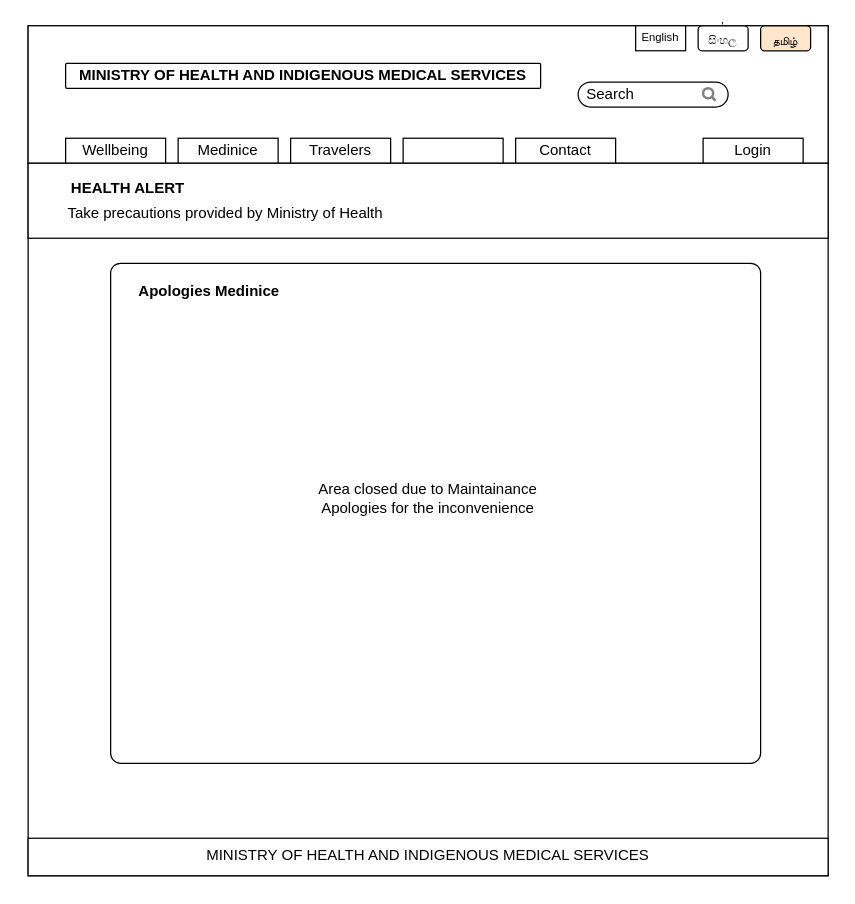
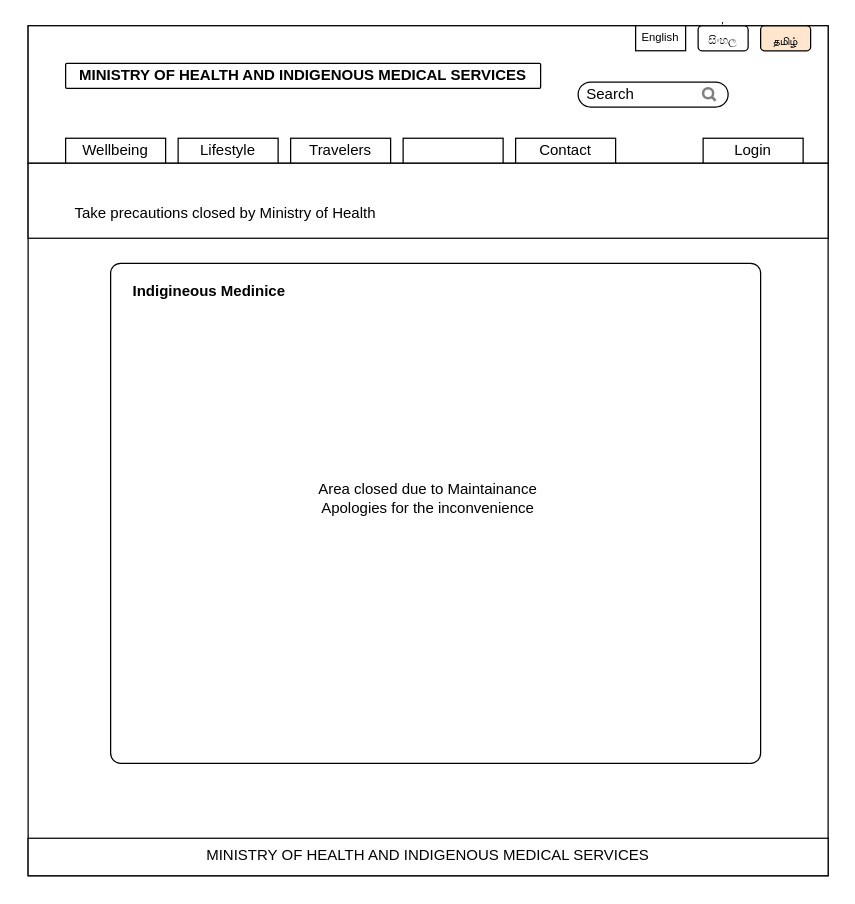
- <mxCell id="9" value="Medinice" style="text;html=1;strokeColor=none;fillColor=none;align=center;verticalAlign=middle;whiteSpace=wrap;rounded=0;" vertex="1" parent="1"><mxGeometry x="162" y="110" width="40" height="20" as="geometry" /></mxCell>
+ <mxCell id="9" value="Lifestyle" style="text;html=1;strokeColor=none;fillColor=none;align=center;verticalAlign=middle;whiteSpace=wrap;rounded=0;" vertex="1" parent="1"><mxGeometry x="162" y="110" width="40" height="20" as="geometry" /></mxCell>
- <mxCell id="27" value="&lt;b&gt;HEALTH ALERT&lt;/b&gt;" style="text;html=1;strokeColor=none;fillColor=none;align=center;verticalAlign=middle;whiteSpace=wrap;rounded=0;fontColor=#000000;" vertex="1" parent="1"><mxGeometry x="42" y="140" width="120" height="20" as="geometry" /></mxCell>
- <mxCell id="28" value="Take precautions provided by Ministry of Health" style="text;html=1;strokeColor=none;fillColor=none;align=center;verticalAlign=middle;whiteSpace=wrap;rounded=0;fontColor=#000000;" vertex="1" parent="1"><mxGeometry x="20" y="160" width="320" height="20" as="geometry" /></mxCell>
+ <mxCell id="28" value="Take precautions closed by Ministry of Health" style="text;html=1;strokeColor=none;fillColor=none;align=center;verticalAlign=middle;whiteSpace=wrap;rounded=0;fontColor=#000000;" vertex="1" parent="1"><mxGeometry x="20" y="160" width="320" height="20" as="geometry" /></mxCell>
- <mxCell id="30" value="&lt;b&gt;Apologies Medinice&lt;/b&gt;" style="text;html=1;strokeColor=none;fillColor=none;align=center;verticalAlign=middle;whiteSpace=wrap;rounded=0;fontColor=#000000;" vertex="1" parent="1"><mxGeometry x="92" y="223" width="150" height="20" as="geometry" /></mxCell>
+ <mxCell id="30" value="&lt;b&gt;Indigineous Medinice&lt;/b&gt;" style="text;html=1;strokeColor=none;fillColor=none;align=center;verticalAlign=middle;whiteSpace=wrap;rounded=0;fontColor=#000000;" vertex="1" parent="1"><mxGeometry x="92" y="223" width="150" height="20" as="geometry" /></mxCell>
